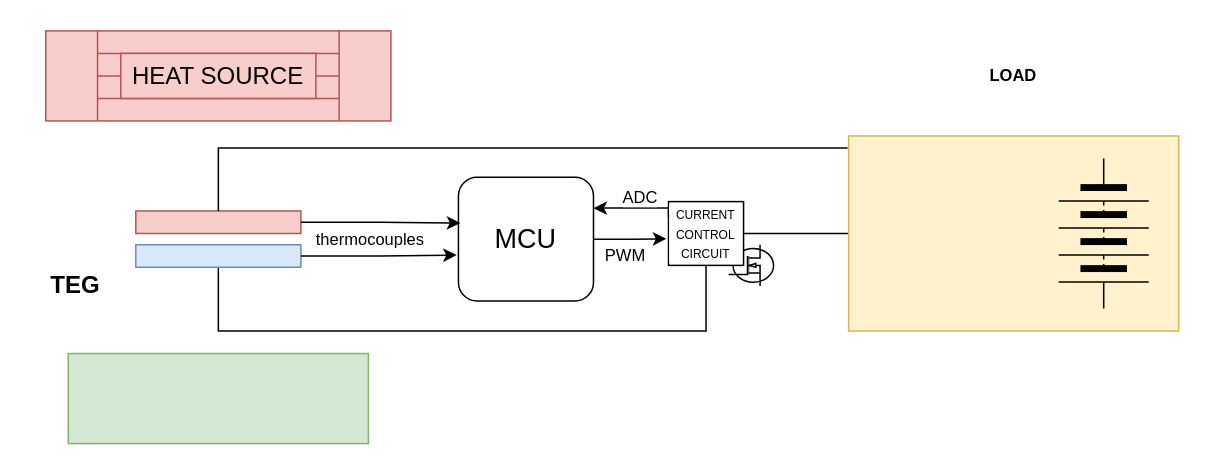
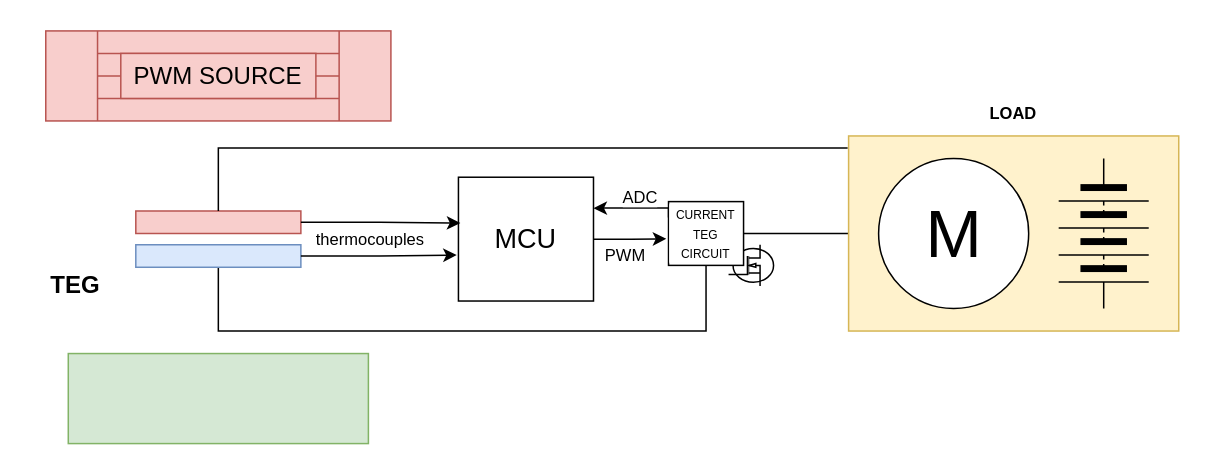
- <mxCell id="9" value="HEAT SOURCE" style="text;html=1;align=center;verticalAlign=middle;whiteSpace=wrap;rounded=0;fontFamily=Helvetica;fontSize=16;labelBackgroundColor=#F8CECC;fillColor=#f8cecc;strokeColor=#b85450;" parent="1" vertex="1"><mxGeometry x="80" y="35" width="130" height="30" as="geometry" /></mxCell>
+ <mxCell id="9" value="PWM SOURCE" style="text;html=1;align=center;verticalAlign=middle;whiteSpace=wrap;rounded=0;fontFamily=Helvetica;fontSize=16;labelBackgroundColor=#F8CECC;fillColor=#f8cecc;strokeColor=#b85450;" parent="1" vertex="1"><mxGeometry x="80" y="35" width="130" height="30" as="geometry" /></mxCell>
- <mxCell id="17" value="&lt;b&gt;LOAD&lt;/b&gt;" style="text;html=1;align=center;verticalAlign=middle;whiteSpace=wrap;rounded=0;fontFamily=Helvetica;fontSize=11;fontColor=default;labelBackgroundColor=default;" parent="1" vertex="1"><mxGeometry x="645" y="35" width="60" height="30" as="geometry" /></mxCell>
+ <mxCell id="17" value="&lt;b&gt;LOAD&lt;/b&gt;" style="text;html=1;align=center;verticalAlign=middle;whiteSpace=wrap;rounded=0;fontFamily=Helvetica;fontSize=11;fontColor=default;labelBackgroundColor=default;" parent="1" vertex="1"><mxGeometry x="645" y="60" width="60" height="30" as="geometry" /></mxCell>
- <mxCell id="21" value="&lt;font style=&quot;font-size: 8px;&quot;&gt;CURRENT CONTROL CIRCUIT&lt;/font&gt;" style="rounded=0;whiteSpace=wrap;html=1;fontFamily=Helvetica;fontSize=11;fontColor=default;labelBackgroundColor=default;" parent="1" vertex="1"><mxGeometry x="445" y="133.75" width="50" height="42.5" as="geometry" /></mxCell>
+ <mxCell id="21" value="&lt;font style=&quot;font-size: 8px;&quot;&gt;CURRENT TEG CIRCUIT&lt;/font&gt;" style="rounded=0;whiteSpace=wrap;html=1;fontFamily=Helvetica;fontSize=11;fontColor=default;labelBackgroundColor=default;" parent="1" vertex="1"><mxGeometry x="445" y="133.75" width="50" height="42.5" as="geometry" /></mxCell>
+ <mxCell id="15" value="M" style="dashed=0;outlineConnect=0;align=center;html=1;shape=mxgraph.pid.engines.electric_motor;fontSize=45;fontFamily=Helvetica;fontColor=default;labelBackgroundColor=default;" parent="1" vertex="1"><mxGeometry x="585" y="105" width="100" height="100" as="geometry" /></mxCell>
- <mxCell id="11" value="&lt;font style=&quot;font-size: 18px;&quot;&gt;MCU&lt;/font&gt;" style="whiteSpace=wrap;html=1;labelBackgroundColor=default;fontSize=16;rounded=1;" parent="1" vertex="1"><mxGeometry x="305" y="117.5" width="90" height="82.5" as="geometry" /></mxCell>
+ <mxCell id="11" value="&lt;font style=&quot;font-size: 18px;&quot;&gt;MCU&lt;/font&gt;" style="rounded=0;whiteSpace=wrap;html=1;labelBackgroundColor=default;fontSize=16;" parent="1" vertex="1"><mxGeometry x="305" y="117.5" width="90" height="82.5" as="geometry" /></mxCell>
